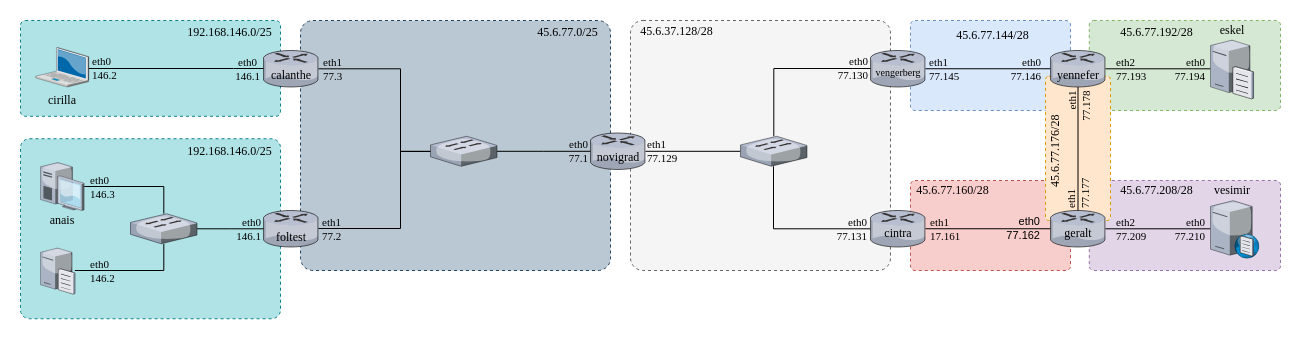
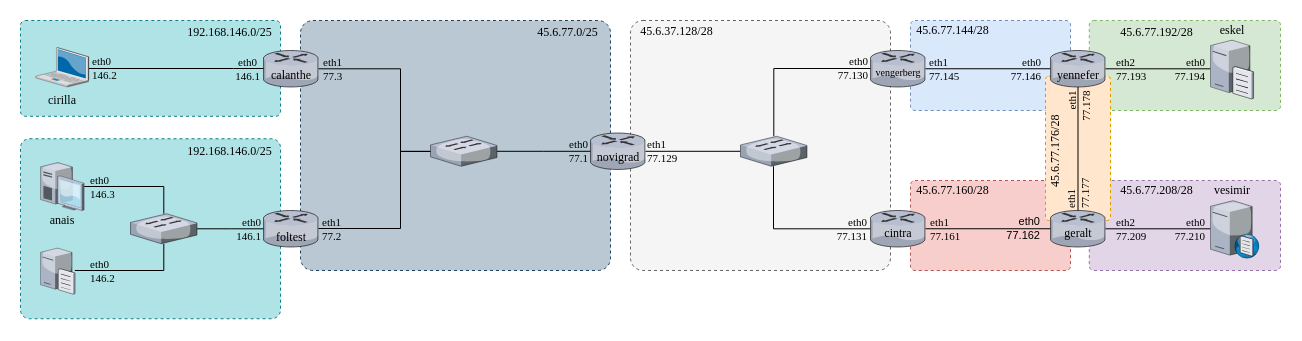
- <mxCell id="77" value="45.6.77.144/28" style="text;html=1;strokeColor=none;fillColor=none;align=center;verticalAlign=middle;whiteSpace=wrap;rounded=0;labelBackgroundColor=none;fontFamily=Rubik;fontSource=https%3A%2F%2Ffonts.googleapis.com%2Fcss%3Ffamily%3DRubik;" vertex="1" parent="1"><mxGeometry x="950" y="25" width="85" height="20" as="geometry" /></mxCell>
+ <mxCell id="77" value="45.6.77.144/28" style="text;html=1;strokeColor=none;fillColor=none;align=center;verticalAlign=middle;whiteSpace=wrap;rounded=0;labelBackgroundColor=none;fontFamily=Rubik;fontSource=https%3A%2F%2Ffonts.googleapis.com%2Fcss%3Ffamily%3DRubik;" vertex="1" parent="1"><mxGeometry x="910" y="20" width="85" height="20" as="geometry" /></mxCell>
- <mxCell id="58" value="&lt;font data-font-src=&quot;https://fonts.googleapis.com/css?family=Rubik+Light&quot;&gt;eth1&lt;br&gt;17.161&lt;/font&gt;" style="edgeLabel;html=1;align=left;verticalAlign=middle;resizable=0;points=[];labelBackgroundColor=none;fontFamily=Rubik;fontSource=https%3A%2F%2Ffonts.googleapis.com%2Fcss%3Ffamily%3DRubik;" parent="1" vertex="1" connectable="0"><mxGeometry x="927.999" y="228.25" as="geometry" /></mxCell>
+ <mxCell id="58" value="&lt;font data-font-src=&quot;https://fonts.googleapis.com/css?family=Rubik+Light&quot;&gt;eth1&lt;br&gt;77.161&lt;/font&gt;" style="edgeLabel;html=1;align=left;verticalAlign=middle;resizable=0;points=[];labelBackgroundColor=none;fontFamily=Rubik;fontSource=https%3A%2F%2Ffonts.googleapis.com%2Fcss%3Ffamily%3DRubik;" parent="1" vertex="1" connectable="0"><mxGeometry x="927.999" y="228.25" as="geometry" /></mxCell>
